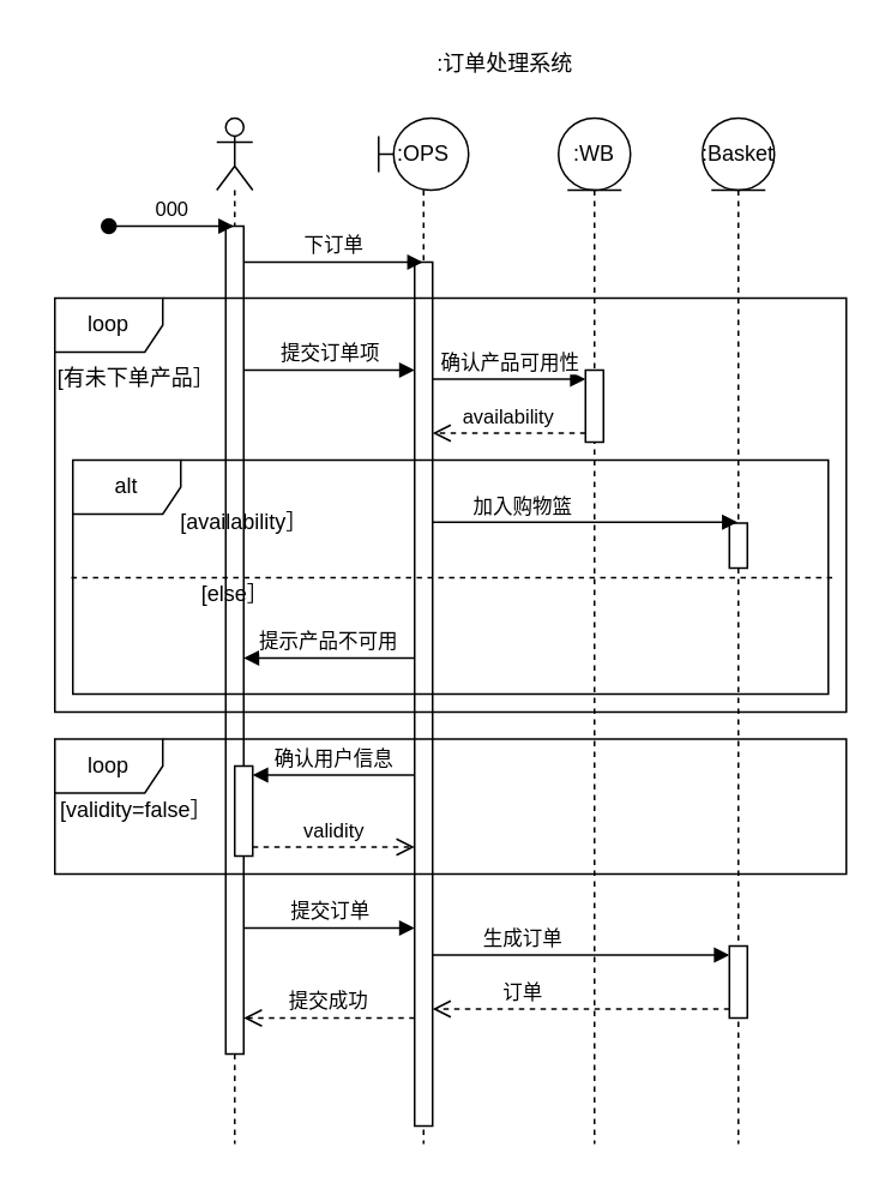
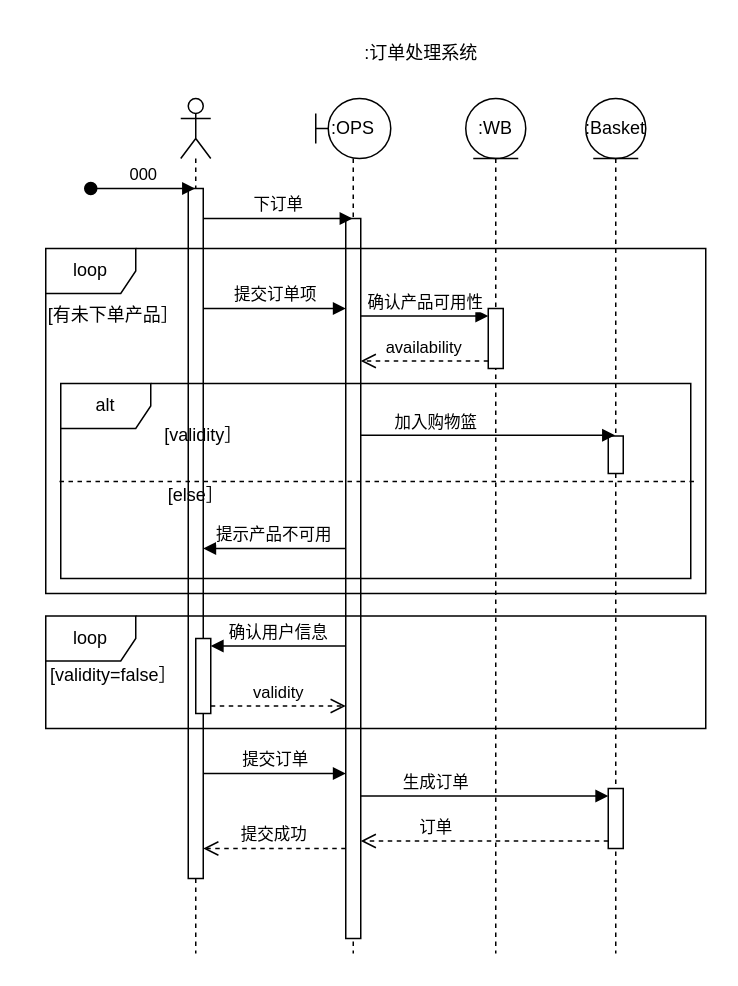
- <mxCell id="17" value="[availability］" style="text;html=1;align=center;verticalAlign=middle;resizable=0;points=[];autosize=1;strokeColor=none;fillColor=none;" vertex="1" parent="1"><mxGeometry x="90" y="275" width="90" height="30" as="geometry" /></mxCell>
+ <mxCell id="17" value="[validity］" style="text;html=1;align=center;verticalAlign=middle;resizable=0;points=[];autosize=1;strokeColor=none;fillColor=none;" vertex="1" parent="1"><mxGeometry x="90" y="275" width="90" height="30" as="geometry" /></mxCell>
